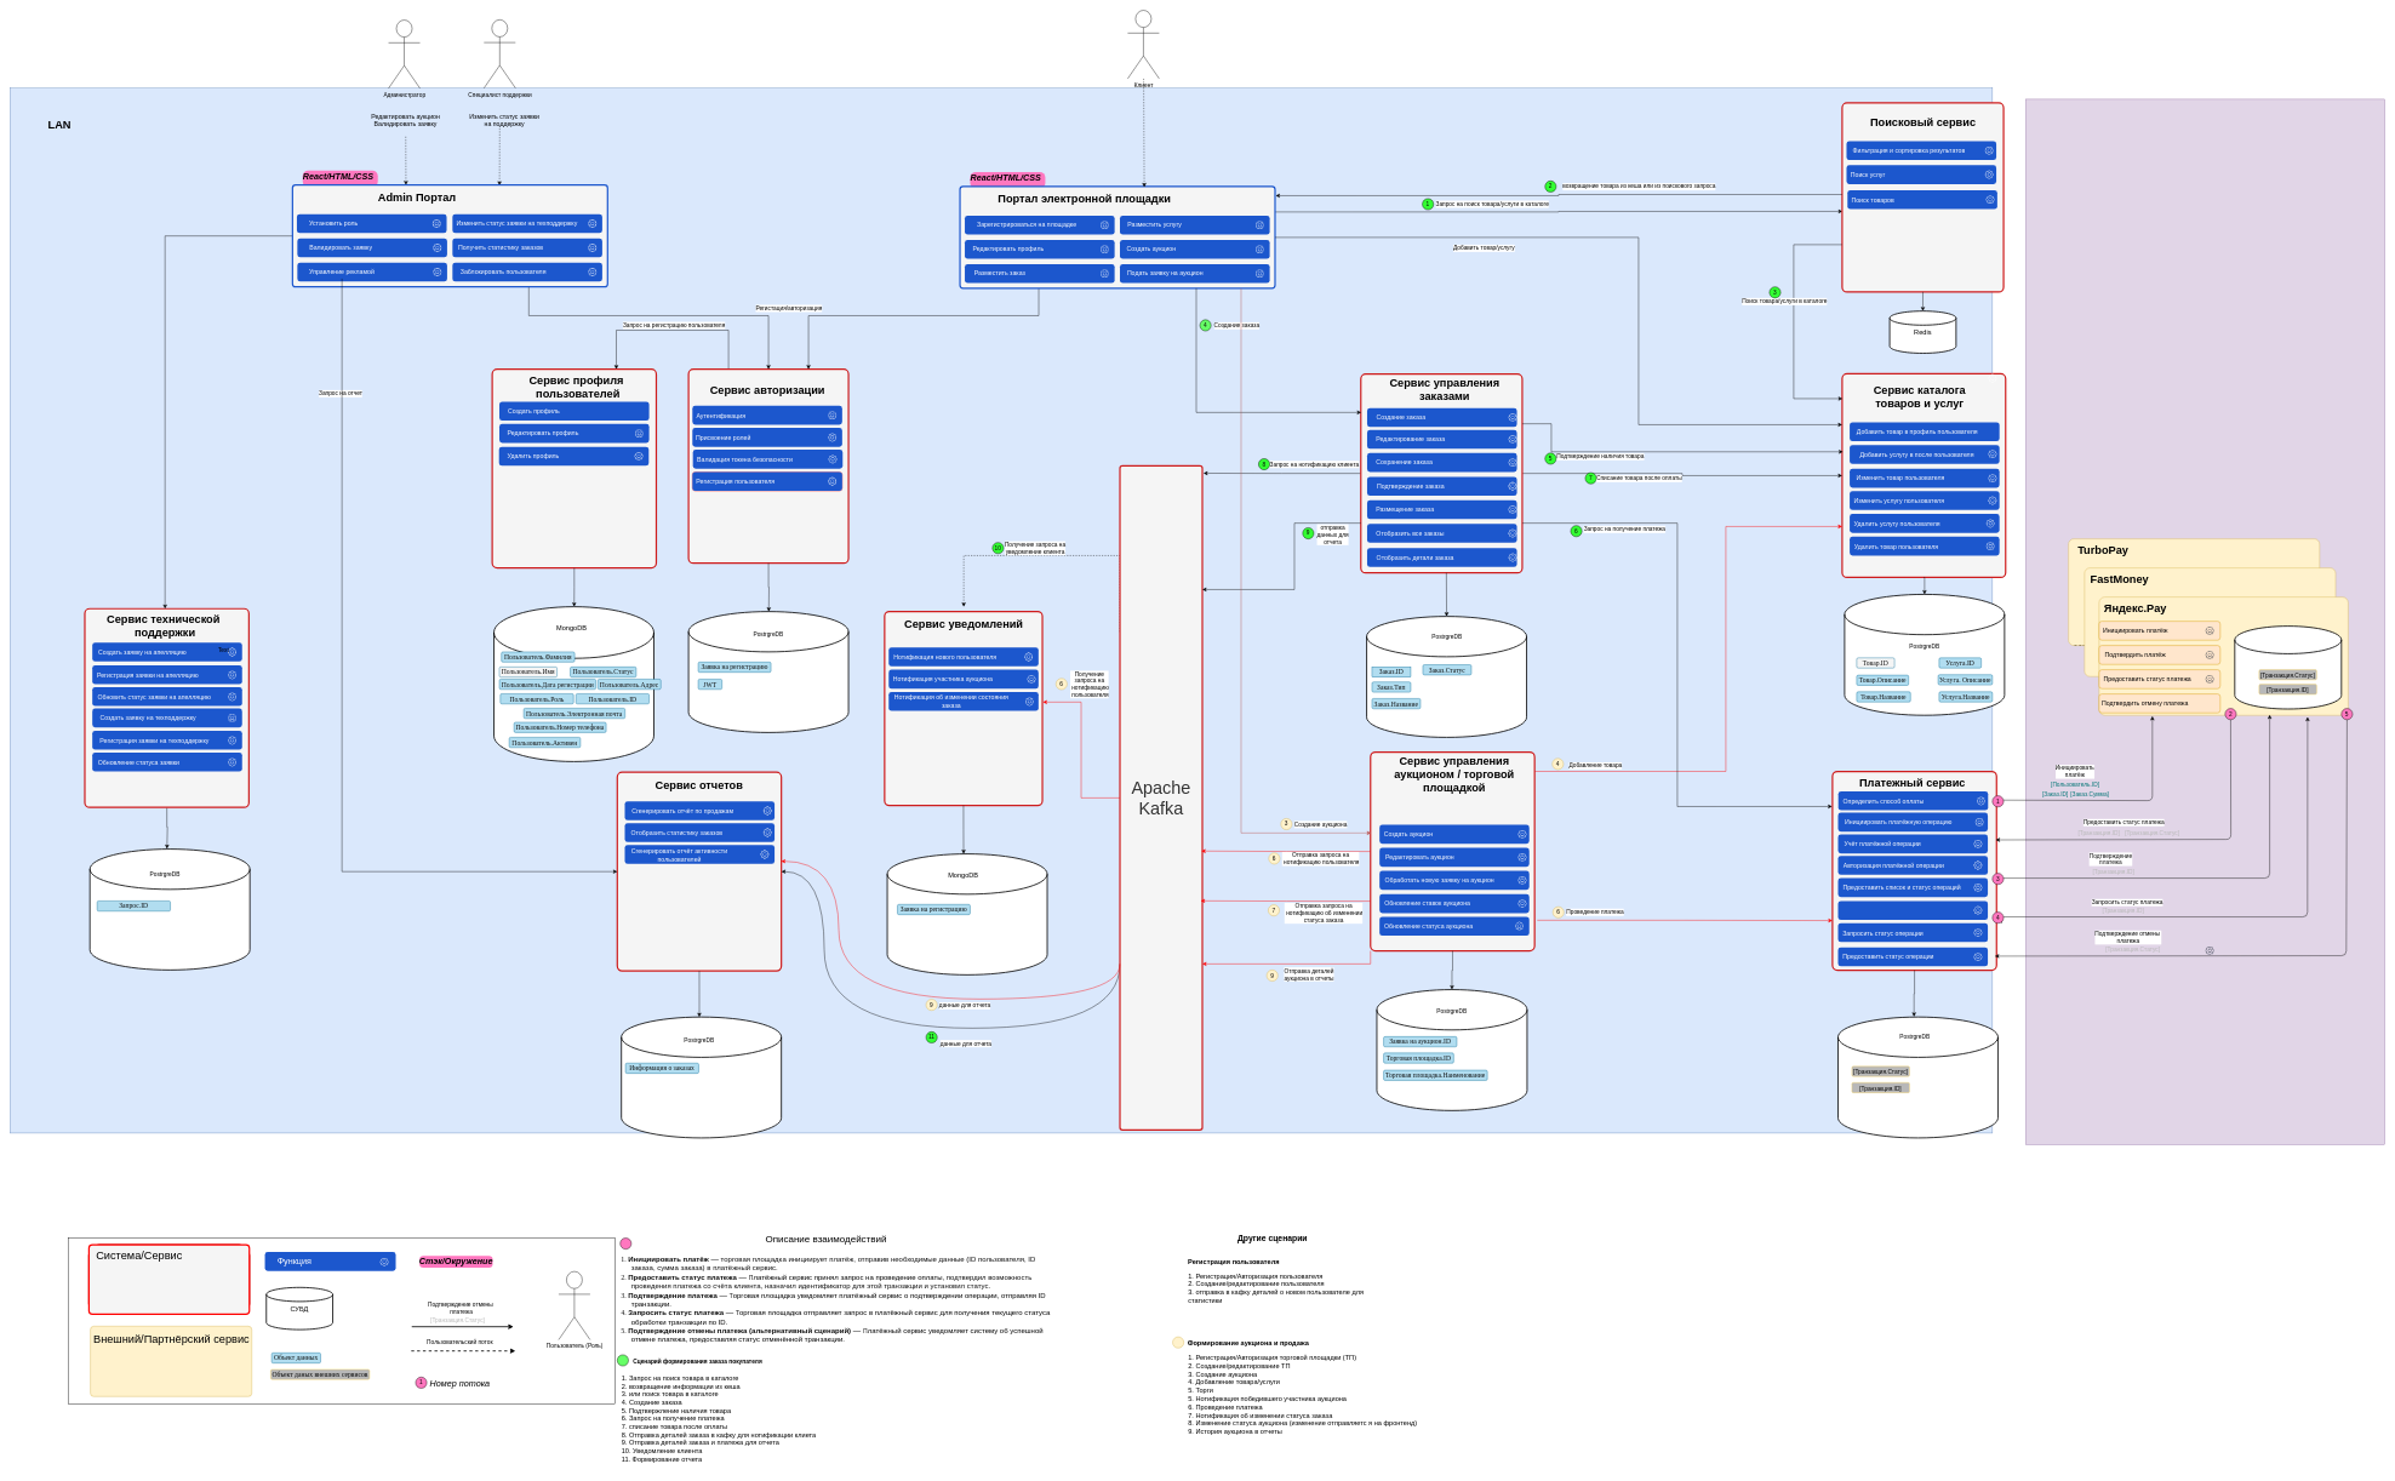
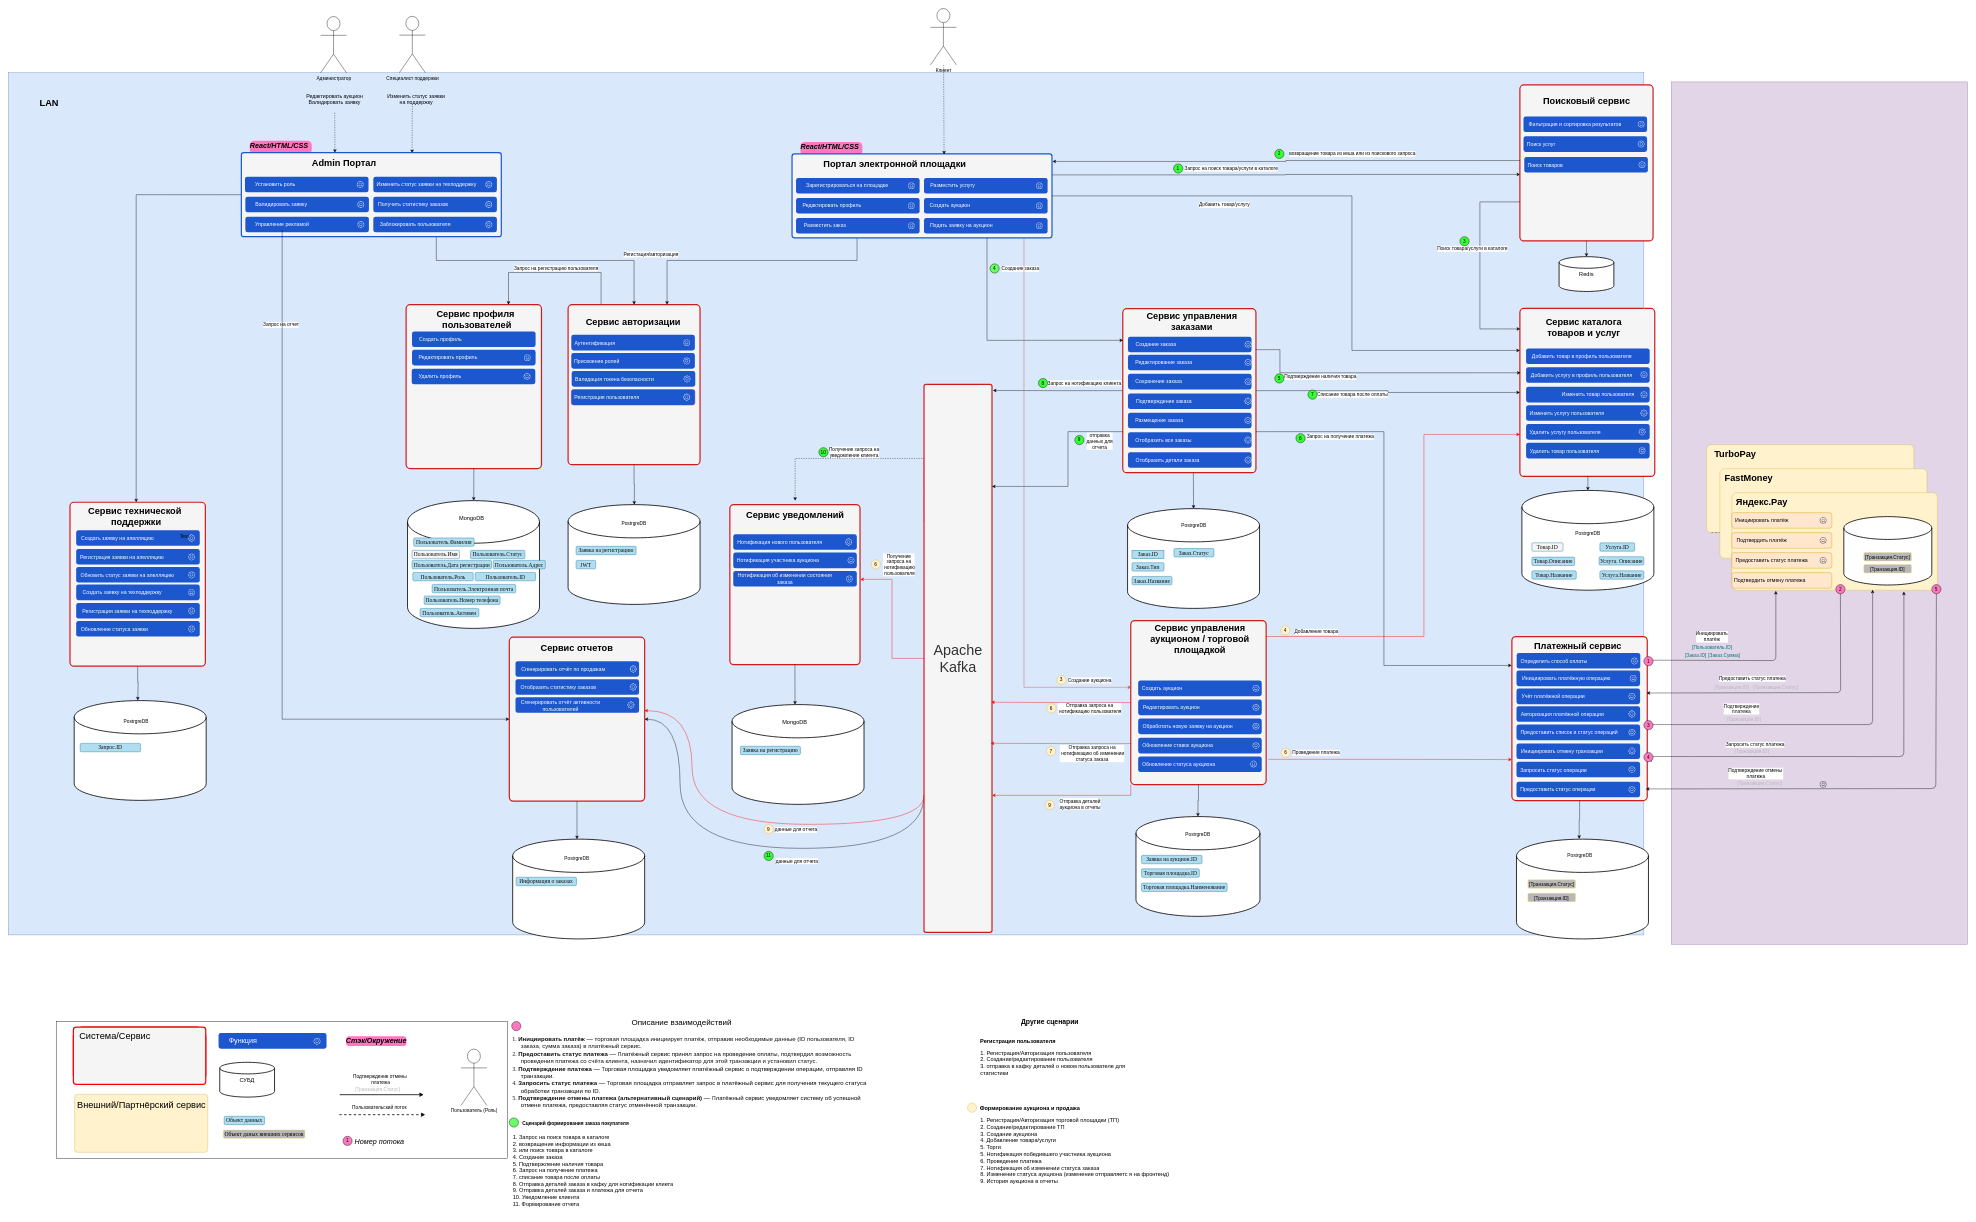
- <mxCell id="348" value="Добавить услугу в после пользователя" style="text;html=1;align=center;verticalAlign=middle;whiteSpace=wrap;rounded=1;fontSize=13;fontColor=#FFFFFF;strokeColor=none;" parent="345" vertex="1"><mxGeometry x="2" y="5" width="273" height="30" as="geometry" /></mxCell>
+ <mxCell id="348" value="Добавить услугу в профиль пользователя" style="text;html=1;align=center;verticalAlign=middle;whiteSpace=wrap;rounded=1;fontSize=13;fontColor=#FFFFFF;strokeColor=none;" parent="345" vertex="1"><mxGeometry x="2" y="5" width="273" height="30" as="geometry" /></mxCell>
- <mxCell id="352" value="Изменить товар пользователя" style="text;html=1;align=center;verticalAlign=middle;whiteSpace=wrap;rounded=1;fontSize=13;fontColor=#FFFFFF;strokeColor=none;" parent="349" vertex="1"><mxGeometry x="7" y="3" width="195" height="30" as="geometry" /></mxCell>
+ <mxCell id="352" value="Изменить товар пользователя" style="text;html=1;align=center;verticalAlign=middle;whiteSpace=wrap;rounded=1;fontSize=13;fontColor=#FFFFFF;strokeColor=none;" parent="349" vertex="1"><mxGeometry x="82" y="3" width="195" height="30" as="geometry" /></mxCell>
+ <mxCell id="168" value="Инициировать отмену транзакции" style="text;html=1;align=center;verticalAlign=middle;whiteSpace=wrap;rounded=1;fontSize=13;fontColor=#FFFFFF;strokeColor=none;" parent="165" vertex="1"><mxGeometry x="2" y="4" width="223" height="30" as="geometry" /></mxCell>
